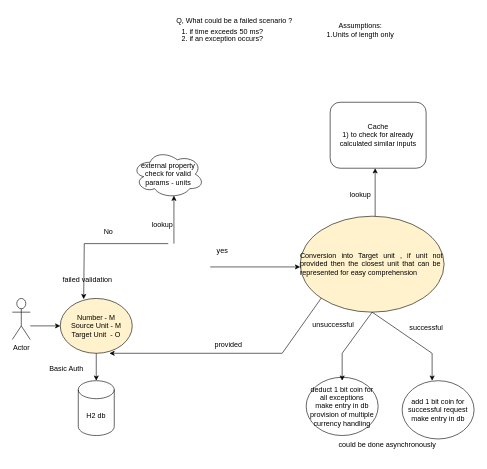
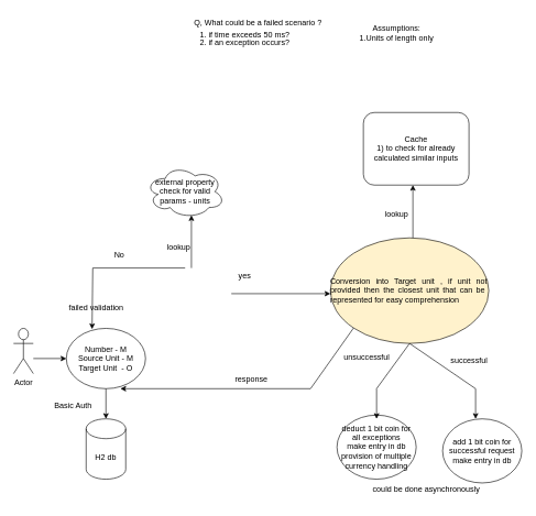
- <mxCell id="9" value="Number - M&lt;br&gt;Source Unit - M&lt;br&gt;Target Unit&amp;nbsp; - O" style="ellipse;whiteSpace=wrap;html=1;fillColor=#fff2cc;" parent="8" vertex="1"><mxGeometry x="80" y="137.143" width="120" height="91.429" as="geometry" /></mxCell>
+ <mxCell id="9" value="Number - M&lt;br&gt;Source Unit - M&lt;br&gt;Target Unit&amp;nbsp; - O" style="ellipse;whiteSpace=wrap;html=1;" parent="8" vertex="1"><mxGeometry x="80" y="137.143" width="120" height="91.429" as="geometry" /></mxCell>
- <mxCell id="29" value="provided" style="text;html=1;align=center;verticalAlign=middle;resizable=0;points=[];autosize=1;strokeColor=none;fillColor=none;" vertex="1" parent="8"><mxGeometry x="325" y="200" width="70" height="30" as="geometry" /></mxCell>
+ <mxCell id="29" value="response" style="text;html=1;align=center;verticalAlign=middle;resizable=0;points=[];autosize=1;strokeColor=none;fillColor=none;" vertex="1" parent="8"><mxGeometry x="325" y="200" width="70" height="30" as="geometry" /></mxCell>
